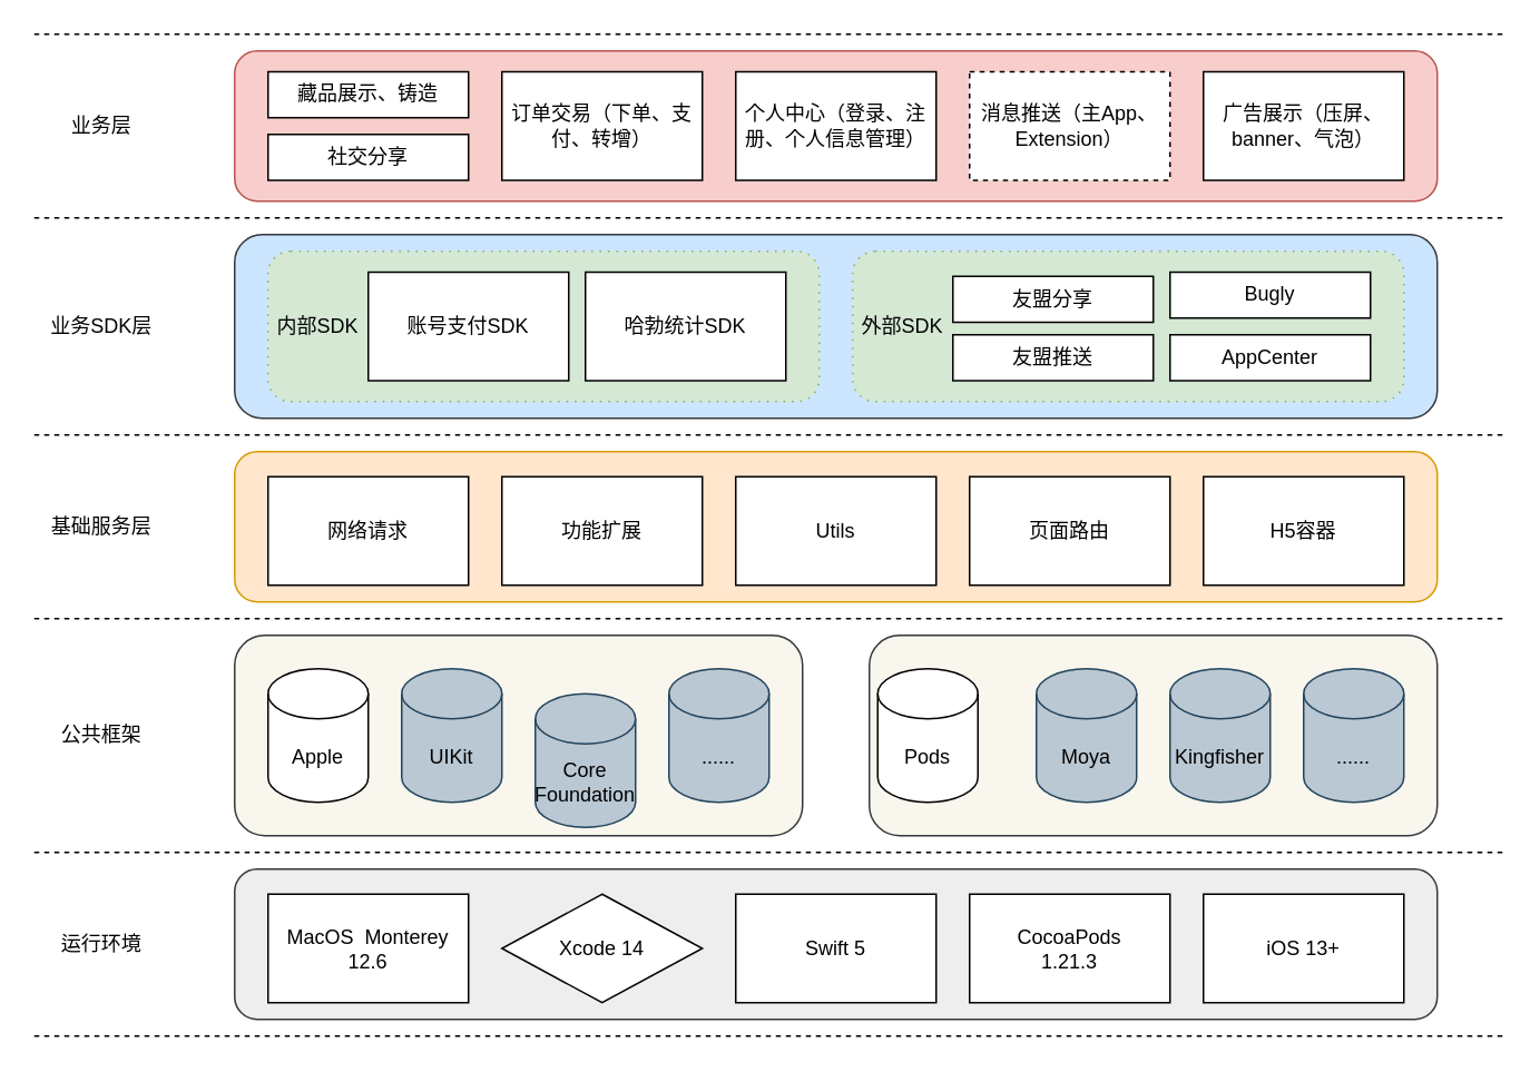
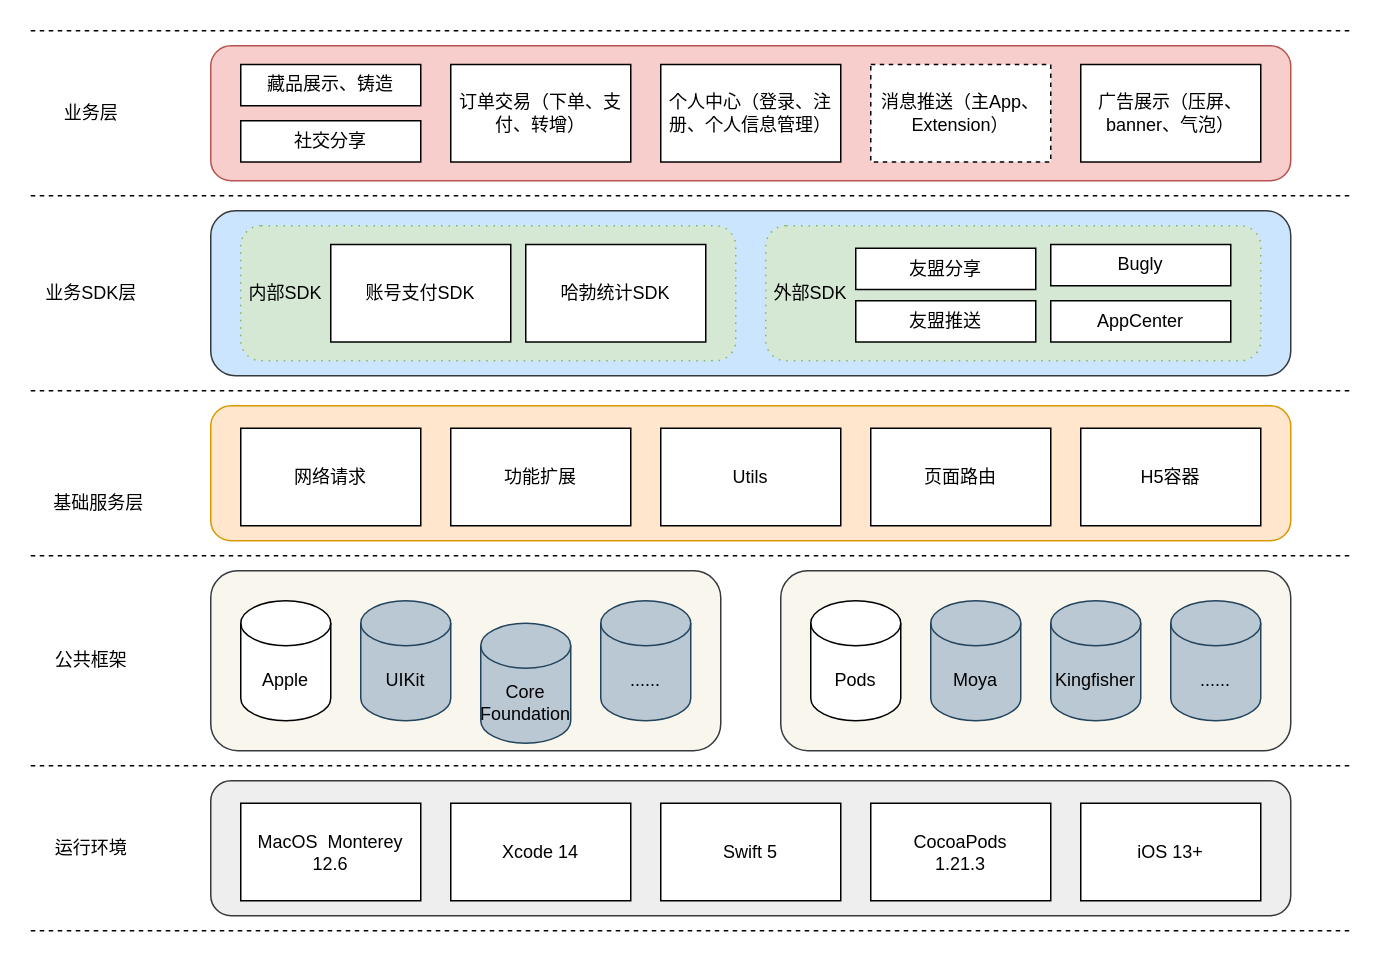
- <mxCell id="25" value="基础服务层" style="text;html=1;align=center;verticalAlign=middle;resizable=0;points=[];autosize=1;strokeColor=none;fillColor=none;" vertex="1" parent="1"><mxGeometry x="20" y="300" width="80" height="30" as="geometry" /></mxCell>
+ <mxCell id="25" value="基础服务层" style="text;html=1;align=center;verticalAlign=middle;resizable=0;points=[];autosize=1;strokeColor=none;fillColor=none;" vertex="1" parent="1"><mxGeometry x="25" y="320" width="80" height="30" as="geometry" /></mxCell>
- <mxCell id="10" value="Pods" style="shape=cylinder3;whiteSpace=wrap;html=1;boundedLbl=1;backgroundOutline=1;size=15;" vertex="1" parent="1"><mxGeometry x="525" y="400" width="60" height="80" as="geometry" /></mxCell>
+ <mxCell id="10" value="Pods" style="shape=cylinder3;whiteSpace=wrap;html=1;boundedLbl=1;backgroundOutline=1;size=15;" vertex="1" parent="1"><mxGeometry x="540" y="400" width="60" height="80" as="geometry" /></mxCell>
- <mxCell id="19" value="Xcode 14" style="rhombus;whiteSpace=wrap;html=1;" vertex="1" parent="1"><mxGeometry x="300" y="535" width="120" height="65" as="geometry" /></mxCell>
+ <mxCell id="19" value="Xcode 14" style="rounded=0;whiteSpace=wrap;html=1;" vertex="1" parent="1"><mxGeometry x="300" y="535" width="120" height="65" as="geometry" /></mxCell>
